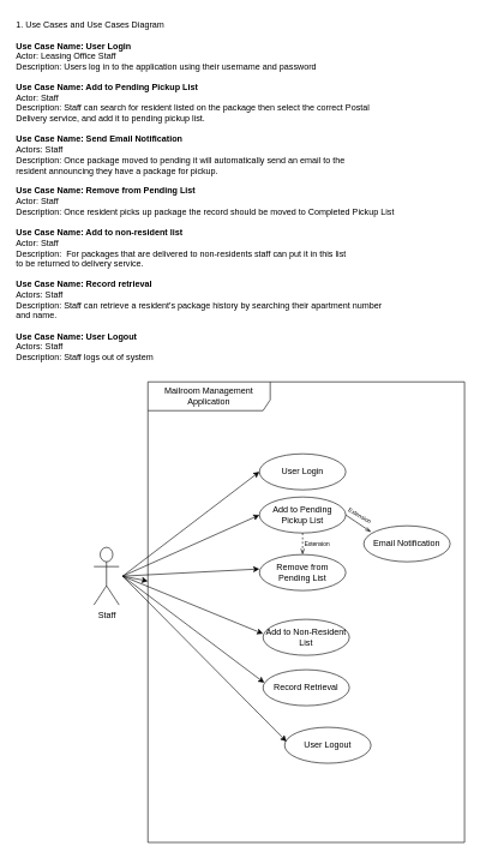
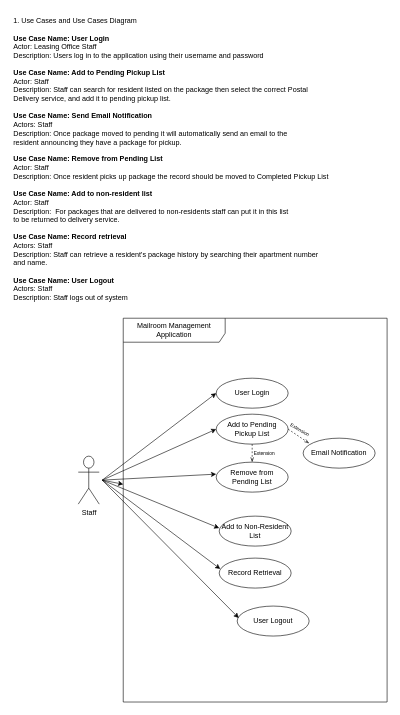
- <mxCell id="19" value="" style="endArrow=openThin;html=1;rounded=0;entryX=0.084;entryY=0.172;entryDx=0;entryDy=0;exitX=1;exitY=0.5;exitDx=0;exitDy=0;dashed=0;endFill=0;entryPerimeter=0;" parent="1" source="4" target="6" edge="1"><mxGeometry width="50" height="50" relative="1" as="geometry"><mxPoint x="607.5" y="665" as="sourcePoint" /><mxPoint x="522.5" y="650" as="targetPoint" /></mxGeometry></mxCell>
+ <mxCell id="19" value="" style="endArrow=openThin;html=1;rounded=0;entryX=0.084;entryY=0.172;entryDx=0;entryDy=0;exitX=1;exitY=0.5;exitDx=0;exitDy=0;dashed=1;endFill=0;entryPerimeter=0;" parent="1" source="4" target="6" edge="1"><mxGeometry width="50" height="50" relative="1" as="geometry"><mxPoint x="607.5" y="665" as="sourcePoint" /><mxPoint x="522.5" y="650" as="targetPoint" /></mxGeometry></mxCell>
